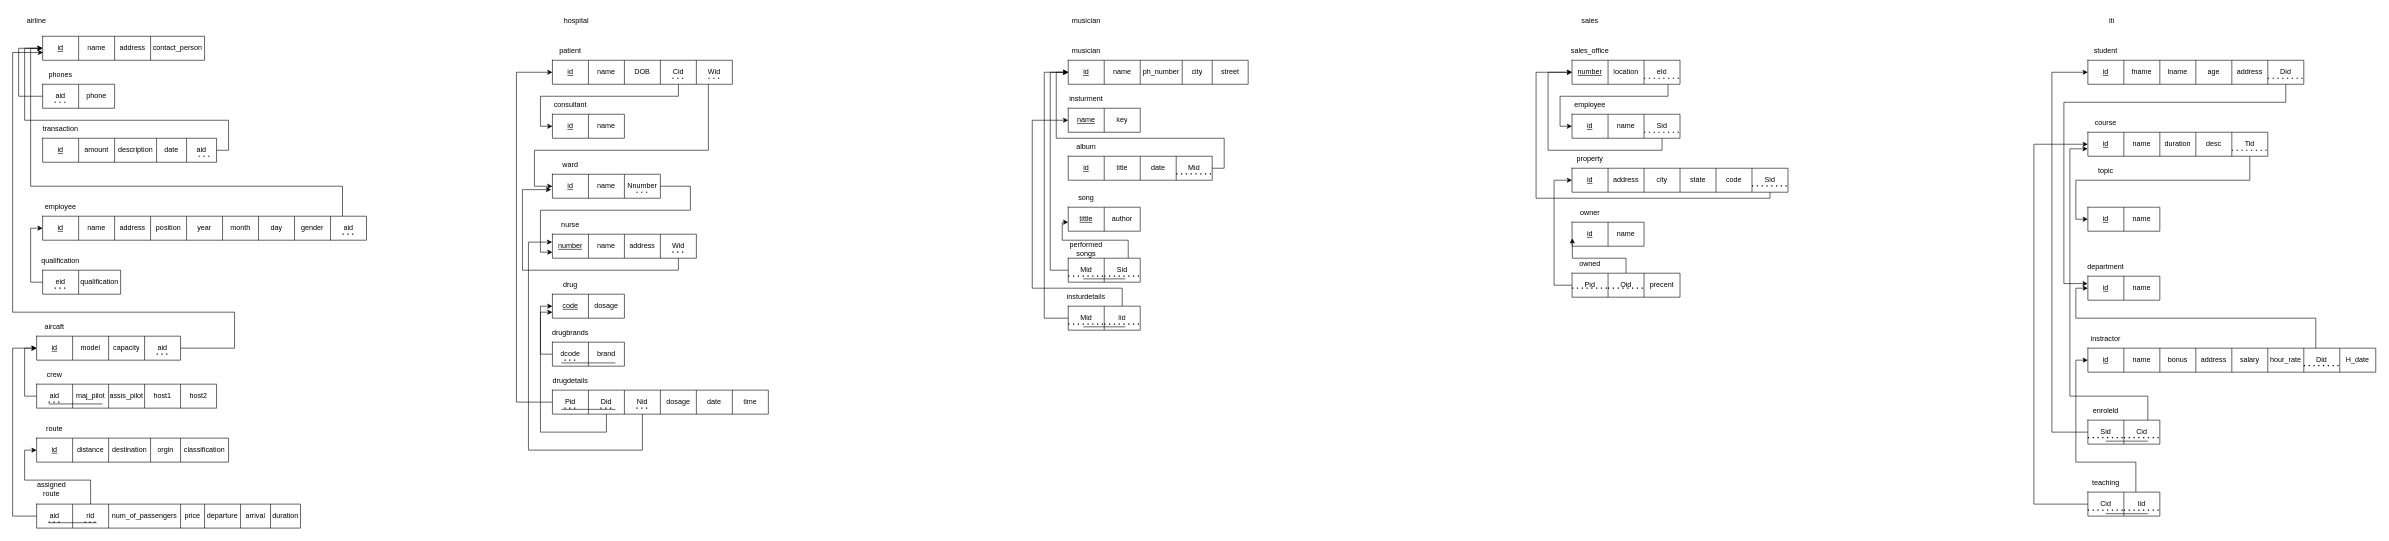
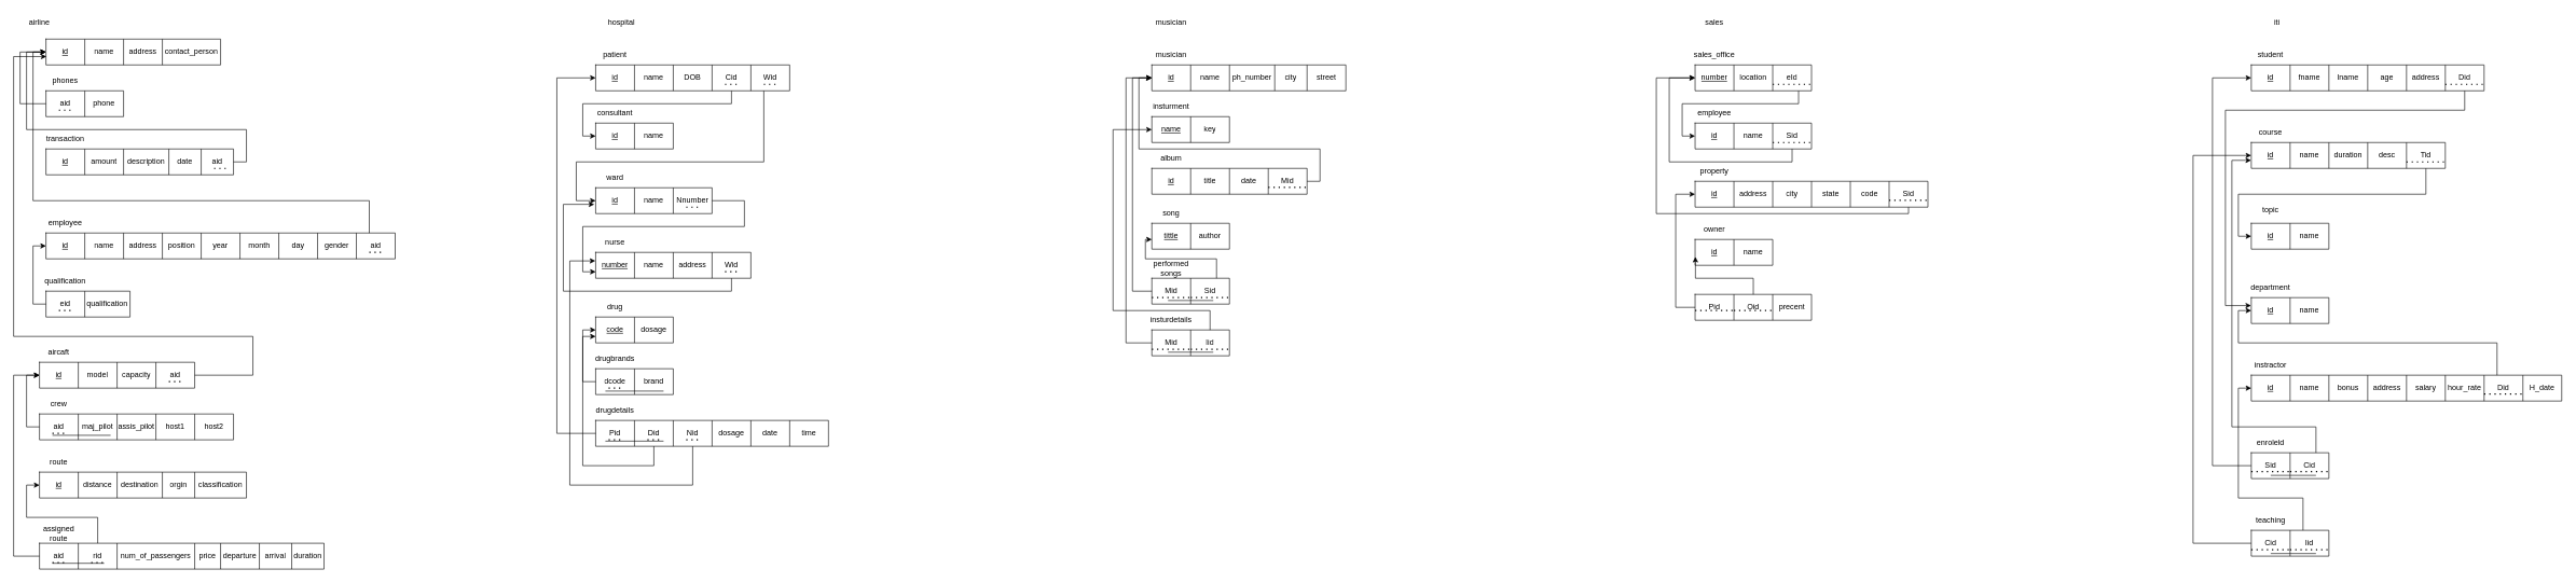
- <mxCell id="281" value="topic" style="text;html=1;align=center;verticalAlign=middle;whiteSpace=wrap;rounded=0;" vertex="1" parent="1"><mxGeometry x="3480" y="270" width="60" height="30" as="geometry" /></mxCell>
+ <mxCell id="281" value="topic" style="text;html=1;align=center;verticalAlign=middle;whiteSpace=wrap;rounded=0;" vertex="1" parent="1"><mxGeometry x="3480" y="310" width="60" height="30" as="geometry" /></mxCell>
- <mxCell id="240" value="owned" style="text;html=1;align=center;verticalAlign=middle;whiteSpace=wrap;rounded=0;" vertex="1" parent="1"><mxGeometry x="2620" y="425" width="60" height="30" as="geometry" /></mxCell>
- <mxCell id="84" value="assigned route" style="text;html=1;align=center;verticalAlign=middle;whiteSpace=wrap;rounded=0;" vertex="1" parent="1"><mxGeometry x="55" y="800" width="60" height="30" as="geometry" /></mxCell>
+ <mxCell id="84" value="assigned route" style="text;html=1;align=center;verticalAlign=middle;whiteSpace=wrap;rounded=0;" vertex="1" parent="1"><mxGeometry y="810" width="60" height="30" as="geometry" x="60" /></mxCell>
